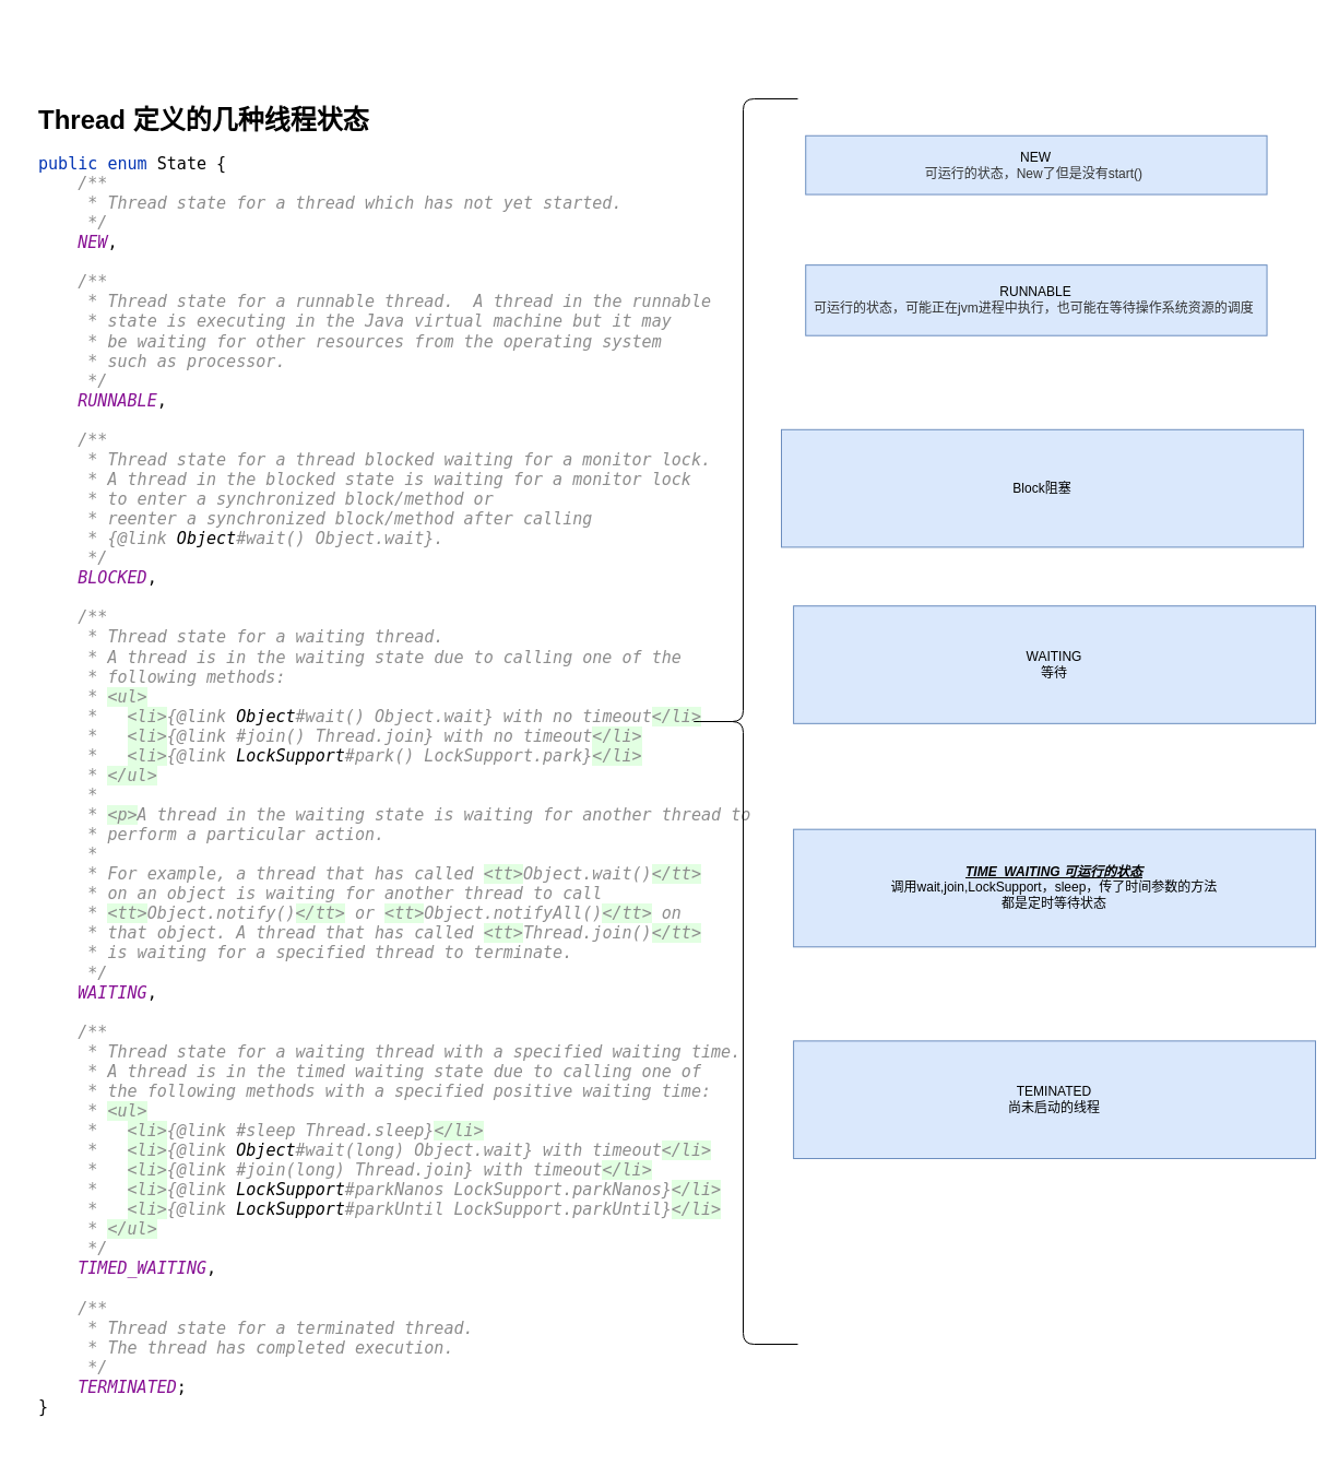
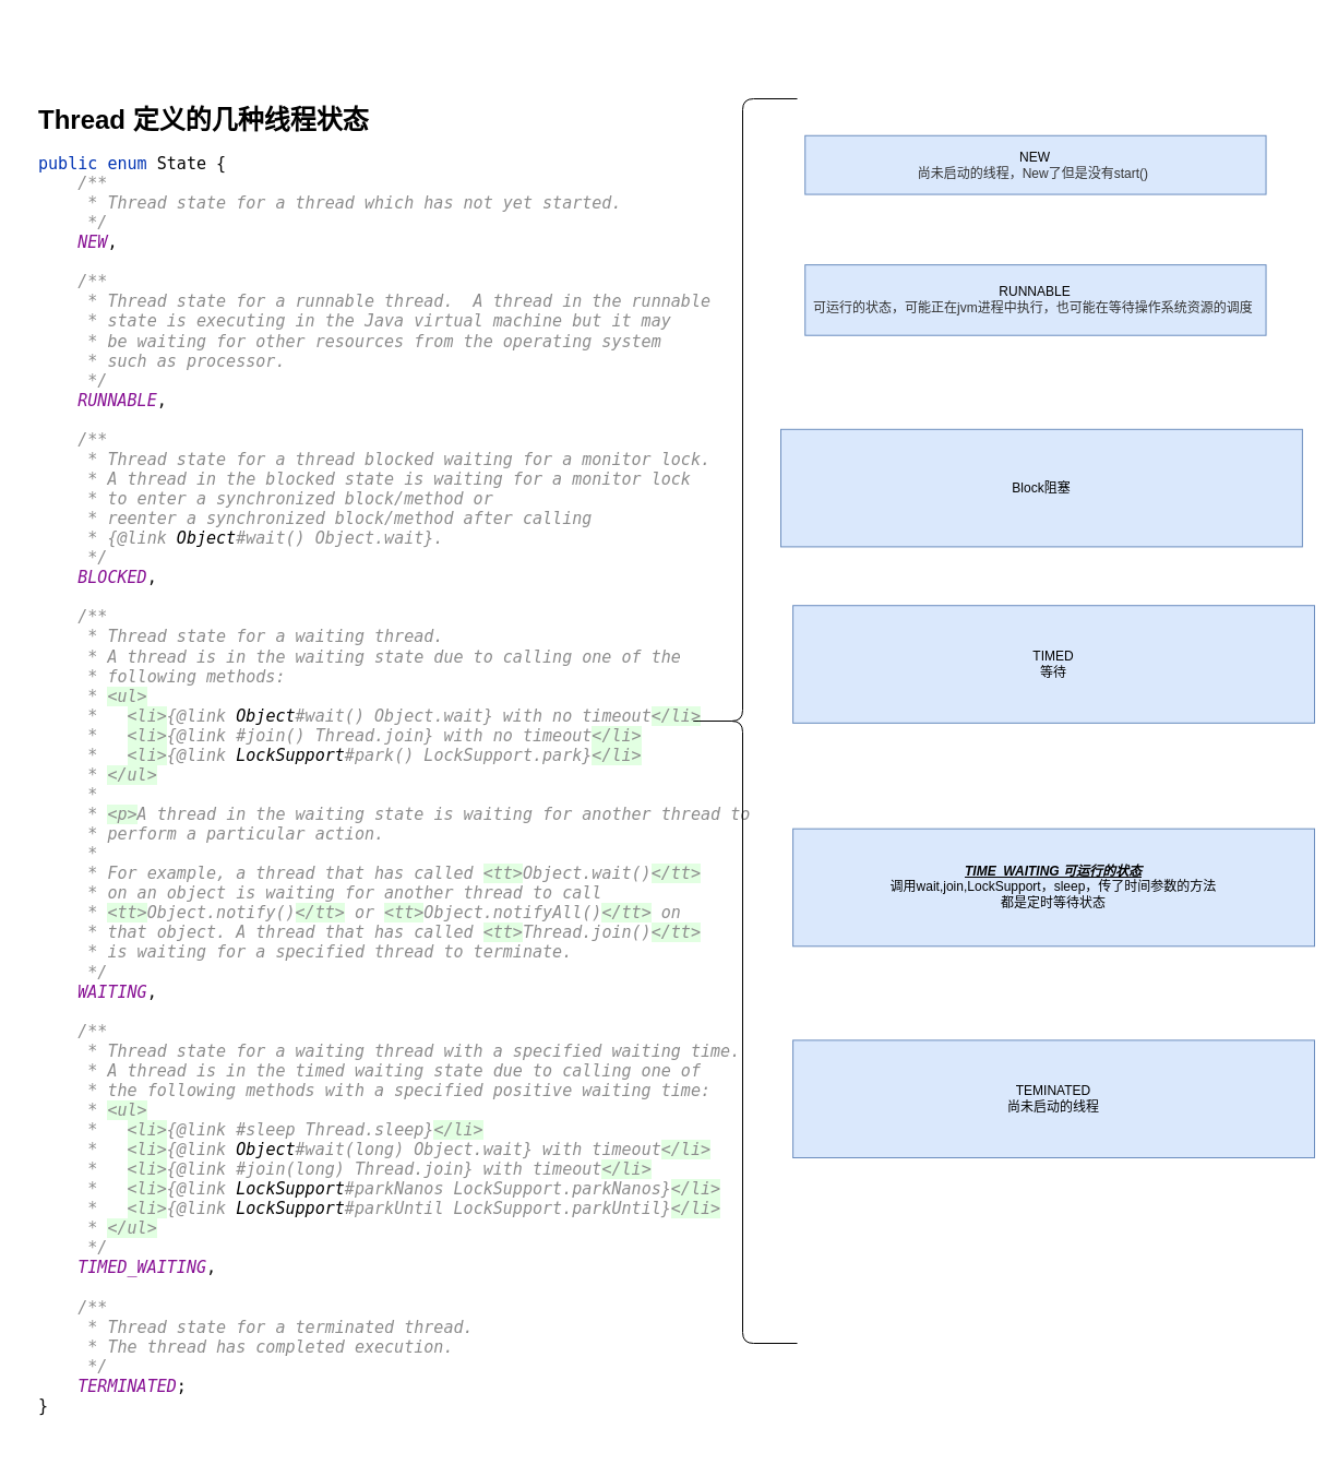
- <mxCell id="6" value="NEW&lt;br&gt;&lt;span style=&quot;color: rgb(51 , 51 , 51)&quot;&gt;可运行的状态，New了但是没有start()&amp;nbsp;&lt;/span&gt;" style="rounded=0;whiteSpace=wrap;html=1;fillColor=#dae8fc;strokeColor=#6c8ebf;" parent="5" vertex="1"><mxGeometry x="22.227" y="10.761" width="422.318" height="53.807" as="geometry" /></mxCell>
+ <mxCell id="6" value="NEW&lt;br&gt;&lt;span style=&quot;color: rgb(51 , 51 , 51)&quot;&gt;尚未启动的线程，New了但是没有start()&amp;nbsp;&lt;/span&gt;" style="rounded=0;whiteSpace=wrap;html=1;fillColor=#dae8fc;strokeColor=#6c8ebf;" parent="5" vertex="1"><mxGeometry x="22.227" y="10.761" width="422.318" height="53.807" as="geometry" /></mxCell>
- <mxCell id="9" value="WAITING&lt;br&gt;等待" style="whiteSpace=wrap;html=1;fillColor=#dae8fc;strokeColor=#6c8ebf;fontStyle=0" parent="5" vertex="1"><mxGeometry x="11.114" y="441.216" width="477.886" height="107.614" as="geometry" /></mxCell>
+ <mxCell id="9" value="TIMED&lt;br&gt;等待" style="whiteSpace=wrap;html=1;fillColor=#dae8fc;strokeColor=#6c8ebf;fontStyle=0" parent="5" vertex="1"><mxGeometry x="11.114" y="441.216" width="477.886" height="107.614" as="geometry" /></mxCell>
